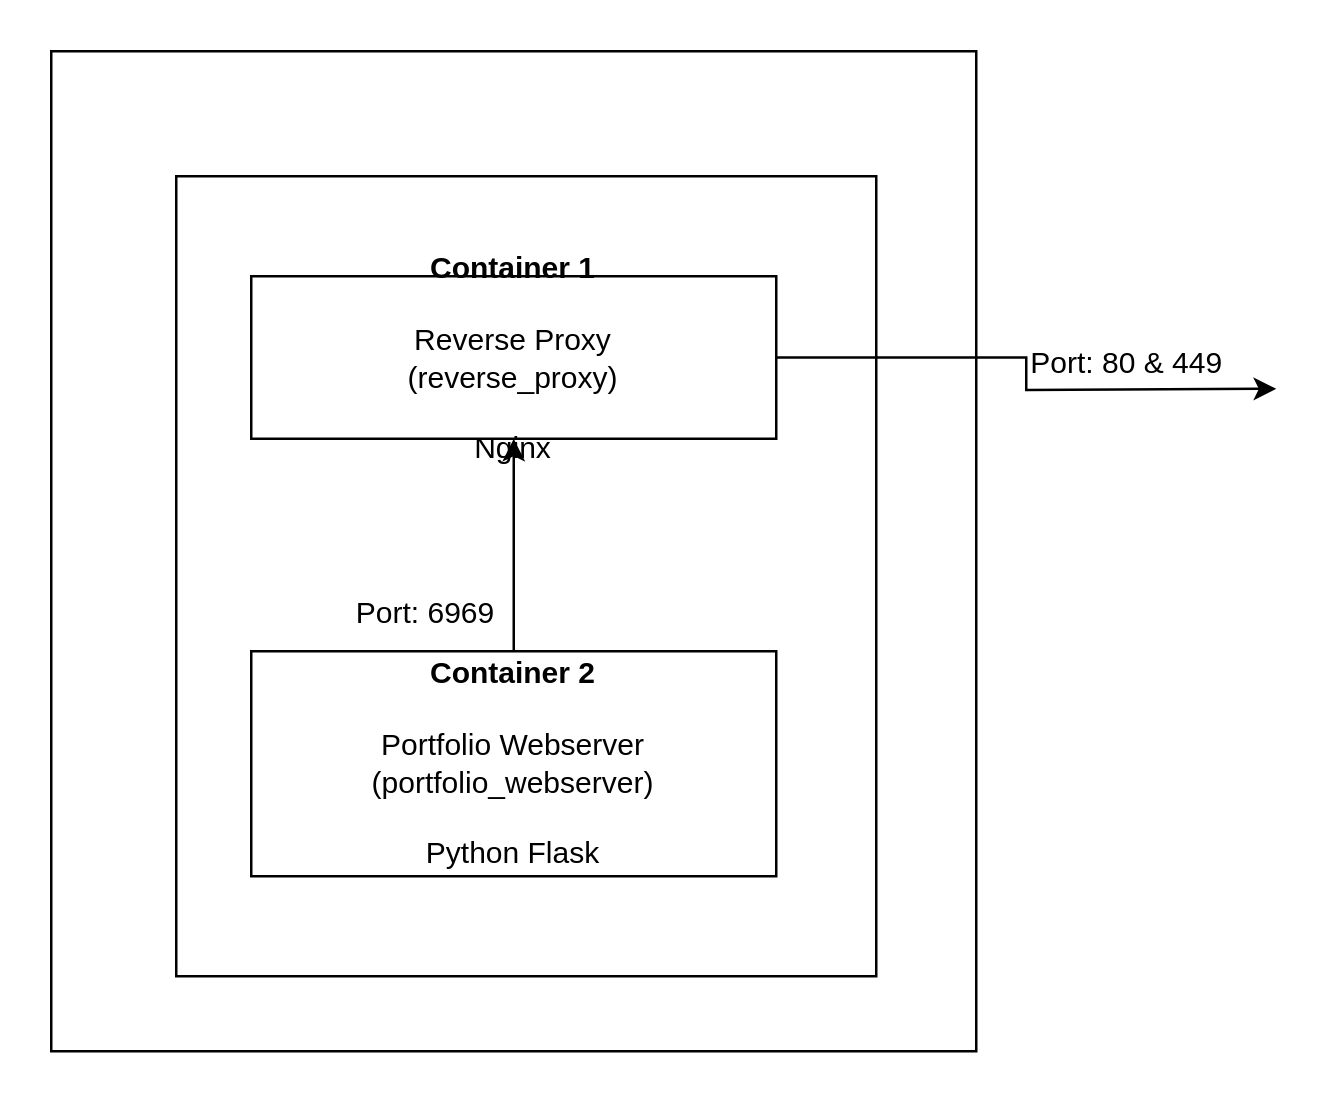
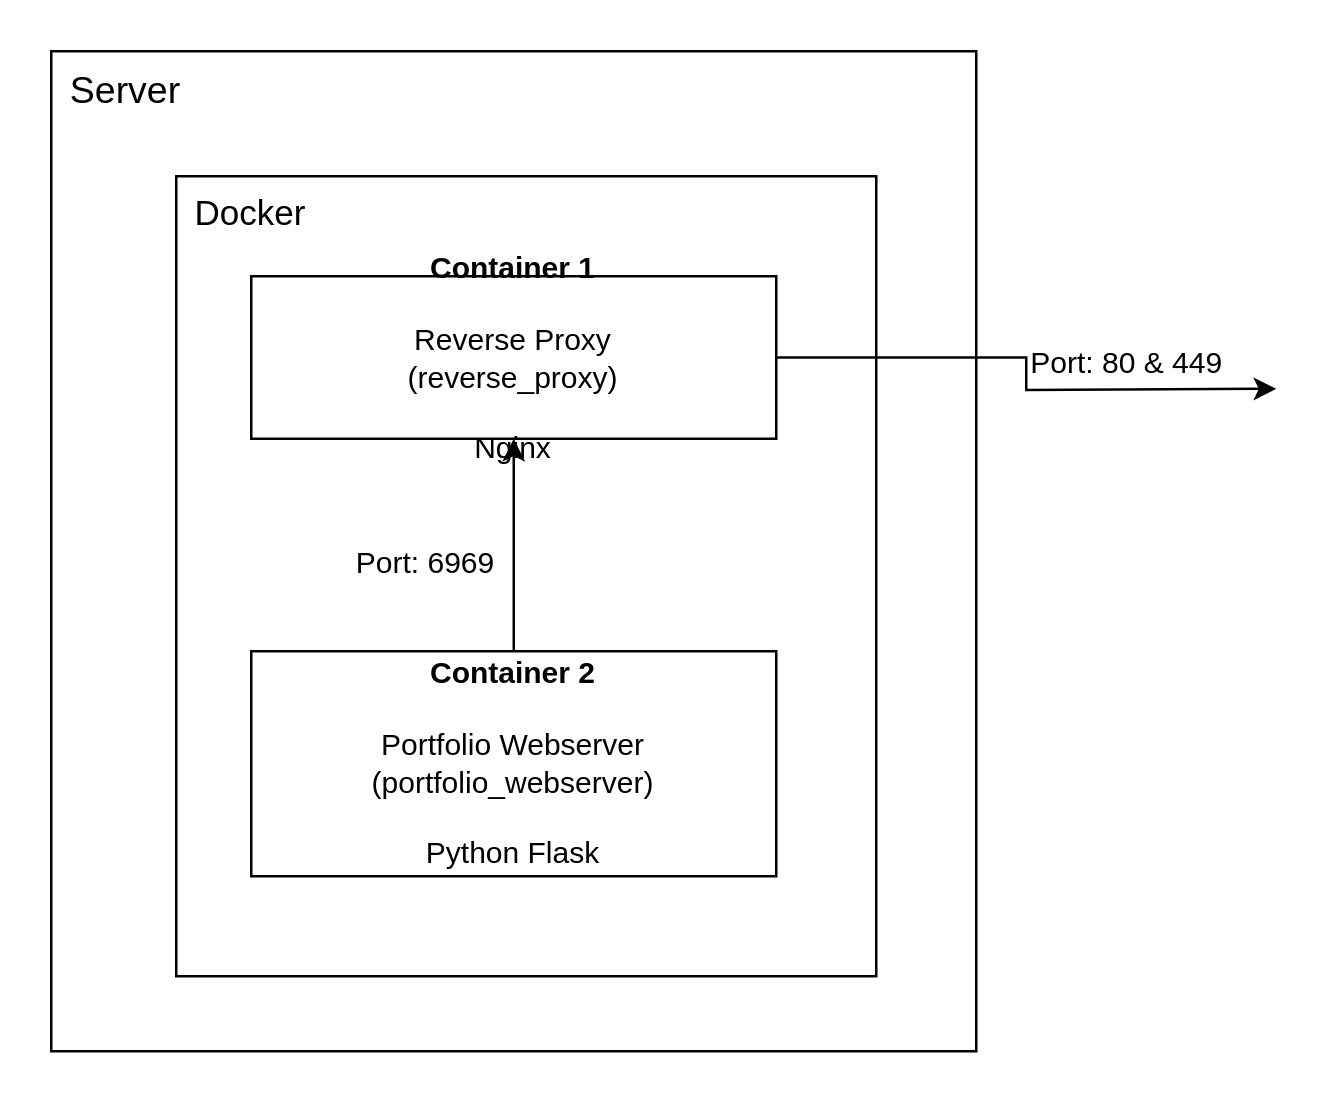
+ <mxCell id="11" value="Server" style="text;html=1;strokeColor=none;fillColor=none;align=center;verticalAlign=middle;whiteSpace=wrap;rounded=0;fontSize=15;" vertex="1" parent="1"><mxGeometry x="20" y="20" width="60" height="30" as="geometry" /></mxCell>
+ <mxCell id="4" value="&lt;font style=&quot;font-size: 14px;&quot;&gt;Docker&lt;/font&gt;" style="text;html=1;strokeColor=none;fillColor=none;align=center;verticalAlign=middle;whiteSpace=wrap;rounded=0;" vertex="1" parent="1"><mxGeometry x="70" y="70" width="60" height="30" as="geometry" /></mxCell>
- <mxCell id="10" value="Port: 6969" style="text;html=1;strokeColor=none;fillColor=none;align=center;verticalAlign=middle;whiteSpace=wrap;rounded=0;" vertex="1" parent="1"><mxGeometry x="140" y="230" width="60" height="30" as="geometry" /></mxCell>
+ <mxCell id="10" value="Port: 6969" style="text;html=1;strokeColor=none;fillColor=none;align=center;verticalAlign=middle;whiteSpace=wrap;rounded=0;" vertex="1" parent="1"><mxGeometry x="140" y="210" width="60" height="30" as="geometry" /></mxCell>
